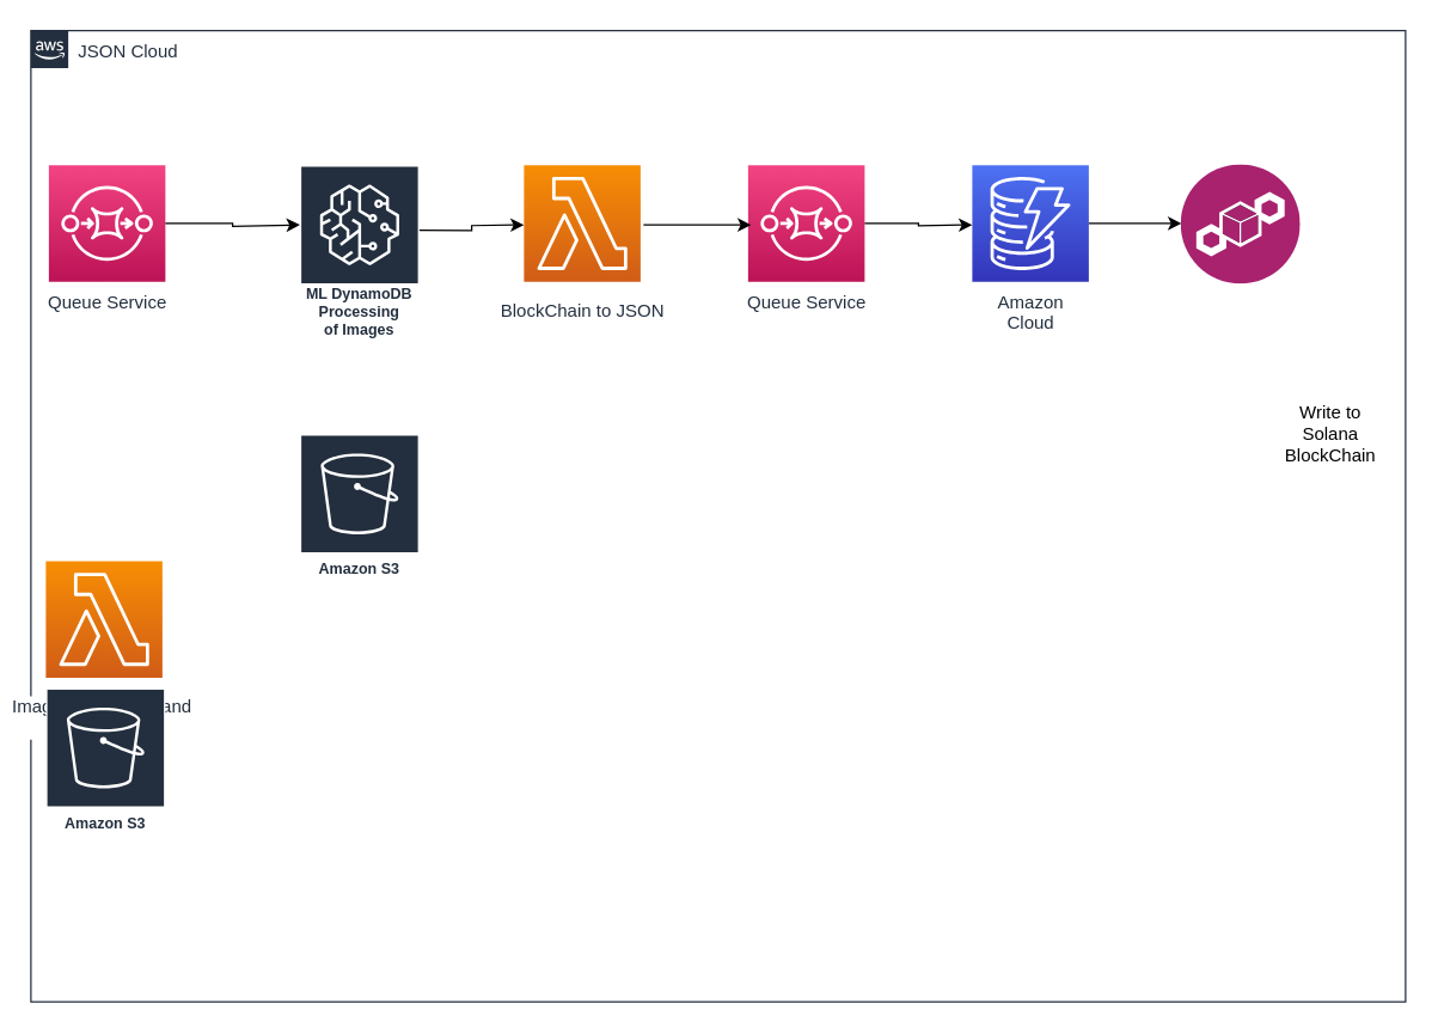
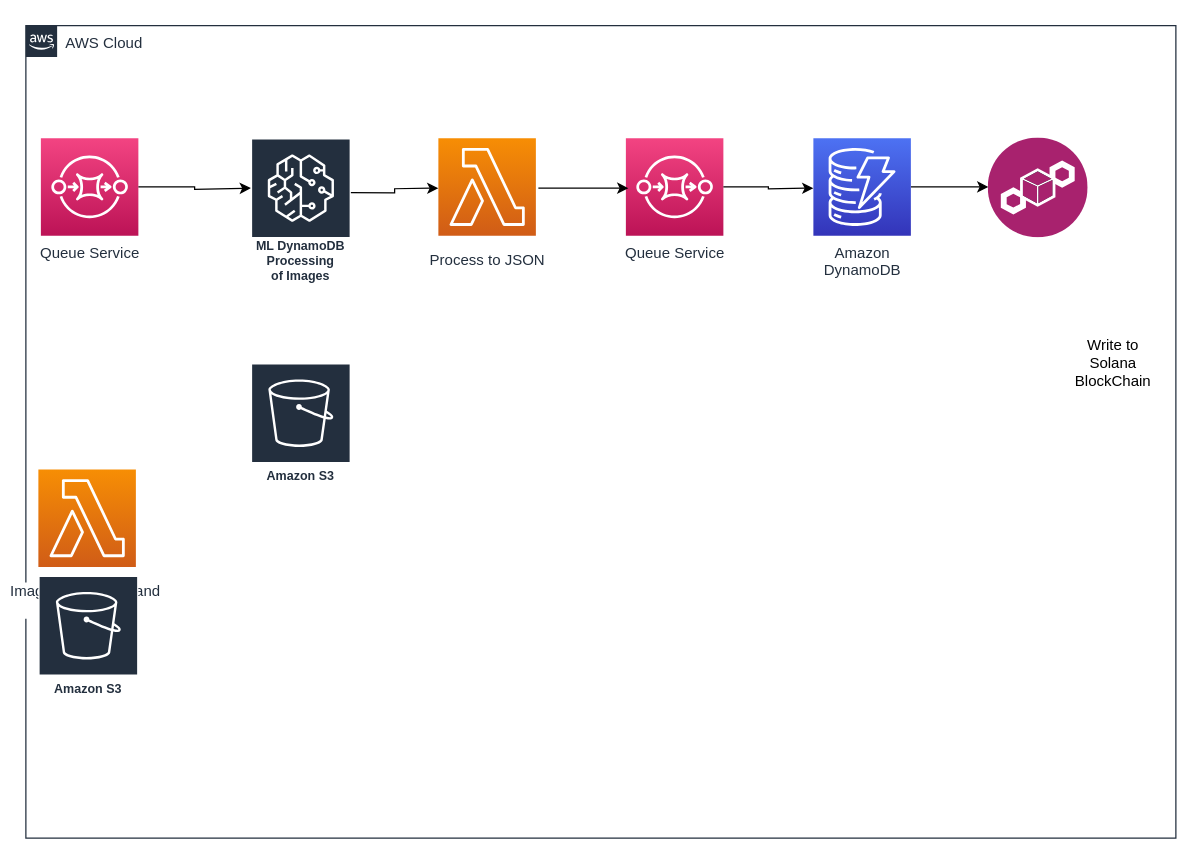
- <mxCell id="2" value="JSON Cloud" style="points=[[0,0],[0.25,0],[0.5,0],[0.75,0],[1,0],[1,0.25],[1,0.5],[1,0.75],[1,1],[0.75,1],[0.5,1],[0.25,1],[0,1],[0,0.75],[0,0.5],[0,0.25]];outlineConnect=0;gradientColor=none;html=1;whiteSpace=wrap;fontSize=12;fontStyle=0;shape=mxgraph.aws4.group;grIcon=mxgraph.aws4.group_aws_cloud_alt;strokeColor=#232F3E;fillColor=none;verticalAlign=top;align=left;spacingLeft=30;fontColor=#232F3E;dashed=0;labelBackgroundColor=#ffffff;container=1;pointerEvents=0;collapsible=0;recursiveResize=0;" parent="1" vertex="1"><mxGeometry x="20" y="20" width="920" height="650" as="geometry" /></mxCell>
+ <mxCell id="2" value="AWS Cloud" style="points=[[0,0],[0.25,0],[0.5,0],[0.75,0],[1,0],[1,0.25],[1,0.5],[1,0.75],[1,1],[0.75,1],[0.5,1],[0.25,1],[0,1],[0,0.75],[0,0.5],[0,0.25]];outlineConnect=0;gradientColor=none;html=1;whiteSpace=wrap;fontSize=12;fontStyle=0;shape=mxgraph.aws4.group;grIcon=mxgraph.aws4.group_aws_cloud_alt;strokeColor=#232F3E;fillColor=none;verticalAlign=top;align=left;spacingLeft=30;fontColor=#232F3E;dashed=0;labelBackgroundColor=#ffffff;container=1;pointerEvents=0;collapsible=0;recursiveResize=0;" parent="1" vertex="1"><mxGeometry x="20" y="20" width="920" height="650" as="geometry" /></mxCell>
- <mxCell id="10" value="BlockChain to JSON" style="outlineConnect=0;fontColor=#232F3E;gradientColor=#F78E04;gradientDirection=north;fillColor=#D05C17;strokeColor=#ffffff;dashed=0;verticalLabelPosition=bottom;verticalAlign=top;align=center;html=1;fontSize=12;fontStyle=0;aspect=fixed;shape=mxgraph.aws4.resourceIcon;resIcon=mxgraph.aws4.lambda;labelBackgroundColor=#ffffff;spacingTop=6;" vertex="1" parent="2"><mxGeometry x="330" y="90" width="78" height="78" as="geometry" /></mxCell>
+ <mxCell id="10" value="Process to JSON" style="outlineConnect=0;fontColor=#232F3E;gradientColor=#F78E04;gradientDirection=north;fillColor=#D05C17;strokeColor=#ffffff;dashed=0;verticalLabelPosition=bottom;verticalAlign=top;align=center;html=1;fontSize=12;fontStyle=0;aspect=fixed;shape=mxgraph.aws4.resourceIcon;resIcon=mxgraph.aws4.lambda;labelBackgroundColor=#ffffff;spacingTop=6;" vertex="1" parent="2"><mxGeometry x="330" y="90" width="78" height="78" as="geometry" /></mxCell>
- <mxCell id="6" value="Amazon&lt;br&gt;Cloud" style="outlineConnect=0;fontColor=#232F3E;gradientColor=#4D72F3;gradientDirection=north;fillColor=#3334B9;strokeColor=#ffffff;dashed=0;verticalLabelPosition=bottom;verticalAlign=top;align=center;html=1;fontSize=12;fontStyle=0;aspect=fixed;shape=mxgraph.aws4.resourceIcon;resIcon=mxgraph.aws4.dynamodb;labelBackgroundColor=#ffffff;" parent="2" vertex="1"><mxGeometry x="630" y="90" width="78" height="78" as="geometry" /></mxCell>
+ <mxCell id="6" value="Amazon&lt;br&gt;DynamoDB" style="outlineConnect=0;fontColor=#232F3E;gradientColor=#4D72F3;gradientDirection=north;fillColor=#3334B9;strokeColor=#ffffff;dashed=0;verticalLabelPosition=bottom;verticalAlign=top;align=center;html=1;fontSize=12;fontStyle=0;aspect=fixed;shape=mxgraph.aws4.resourceIcon;resIcon=mxgraph.aws4.dynamodb;labelBackgroundColor=#ffffff;" parent="2" vertex="1"><mxGeometry x="630" y="90" width="78" height="78" as="geometry" /></mxCell>
